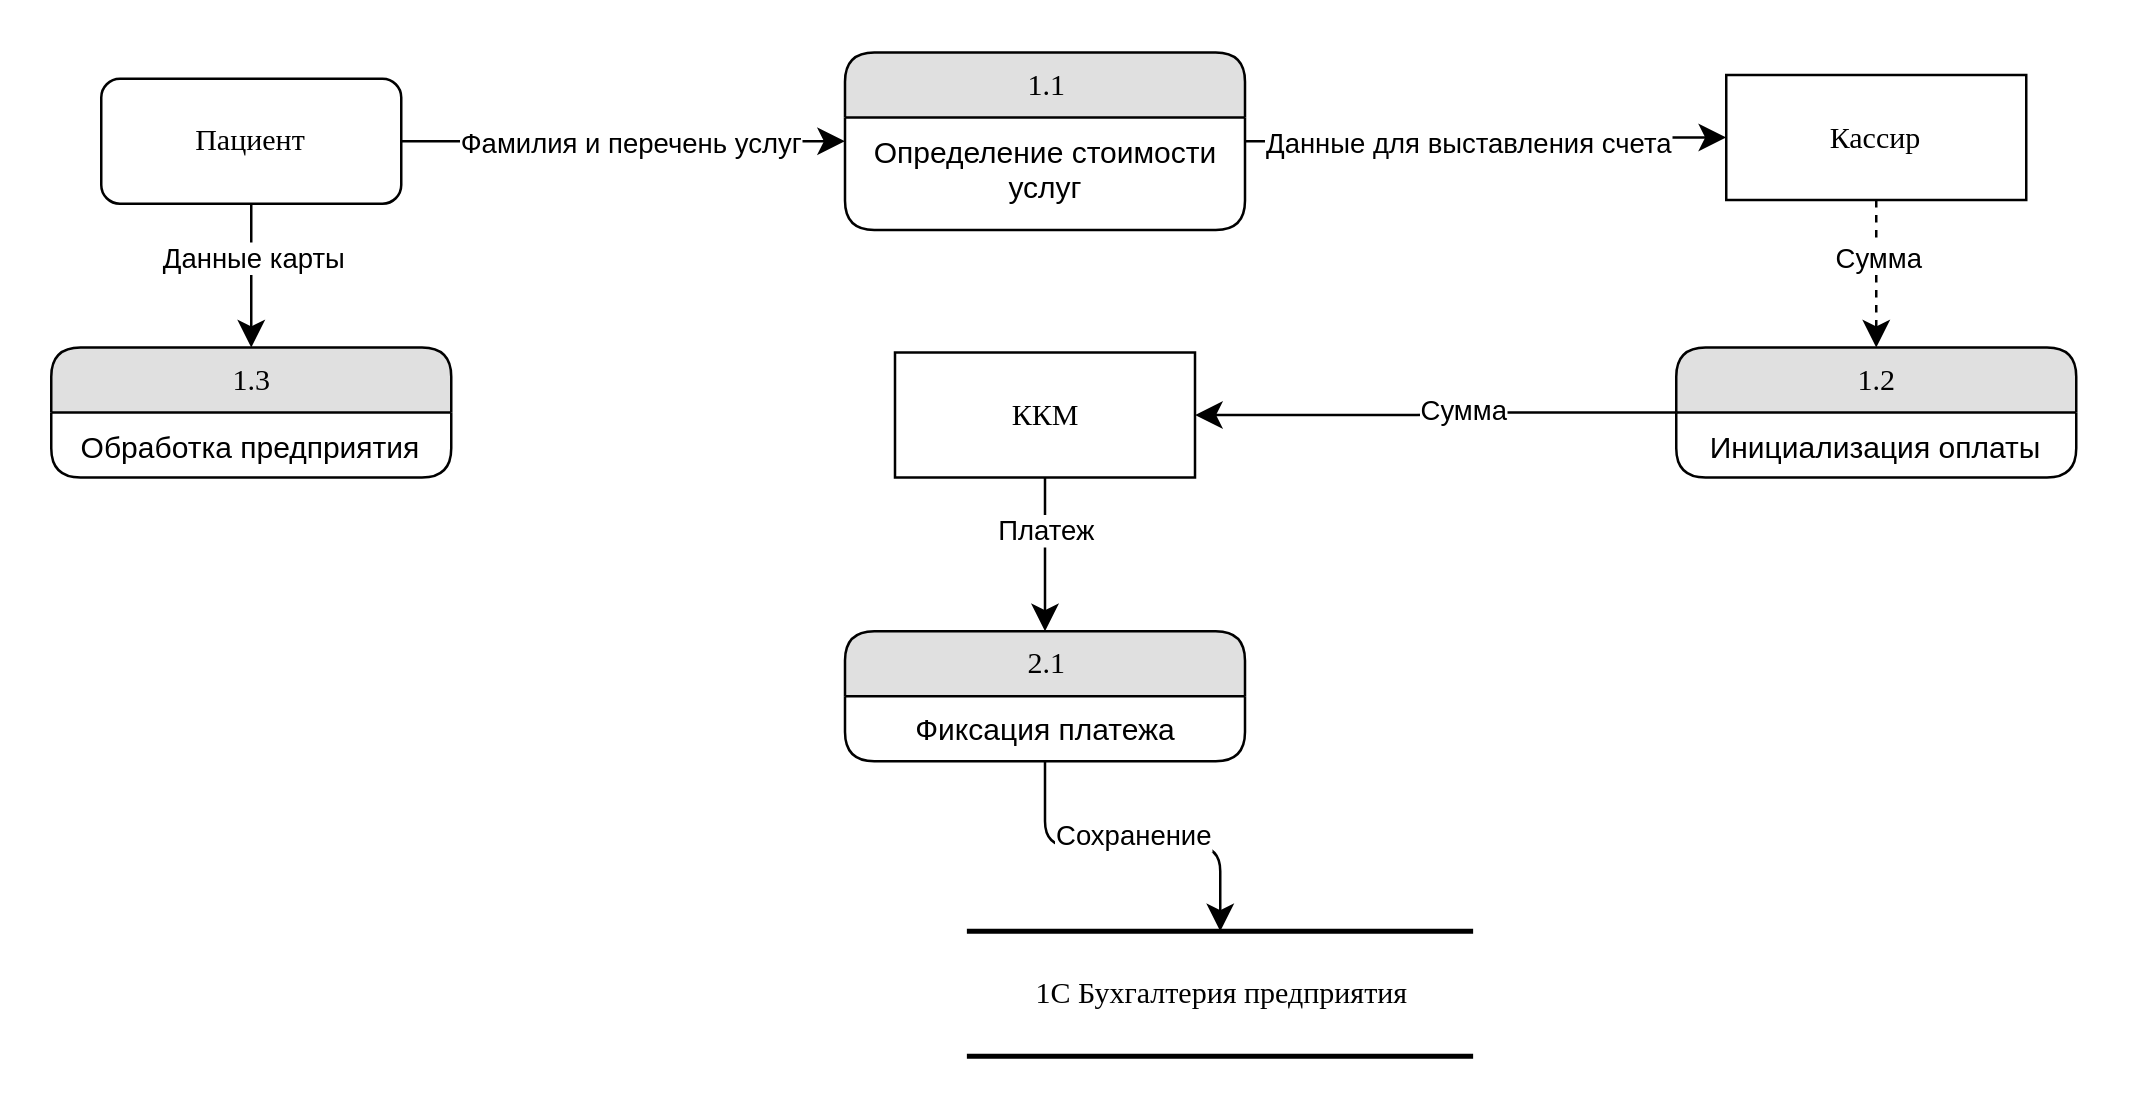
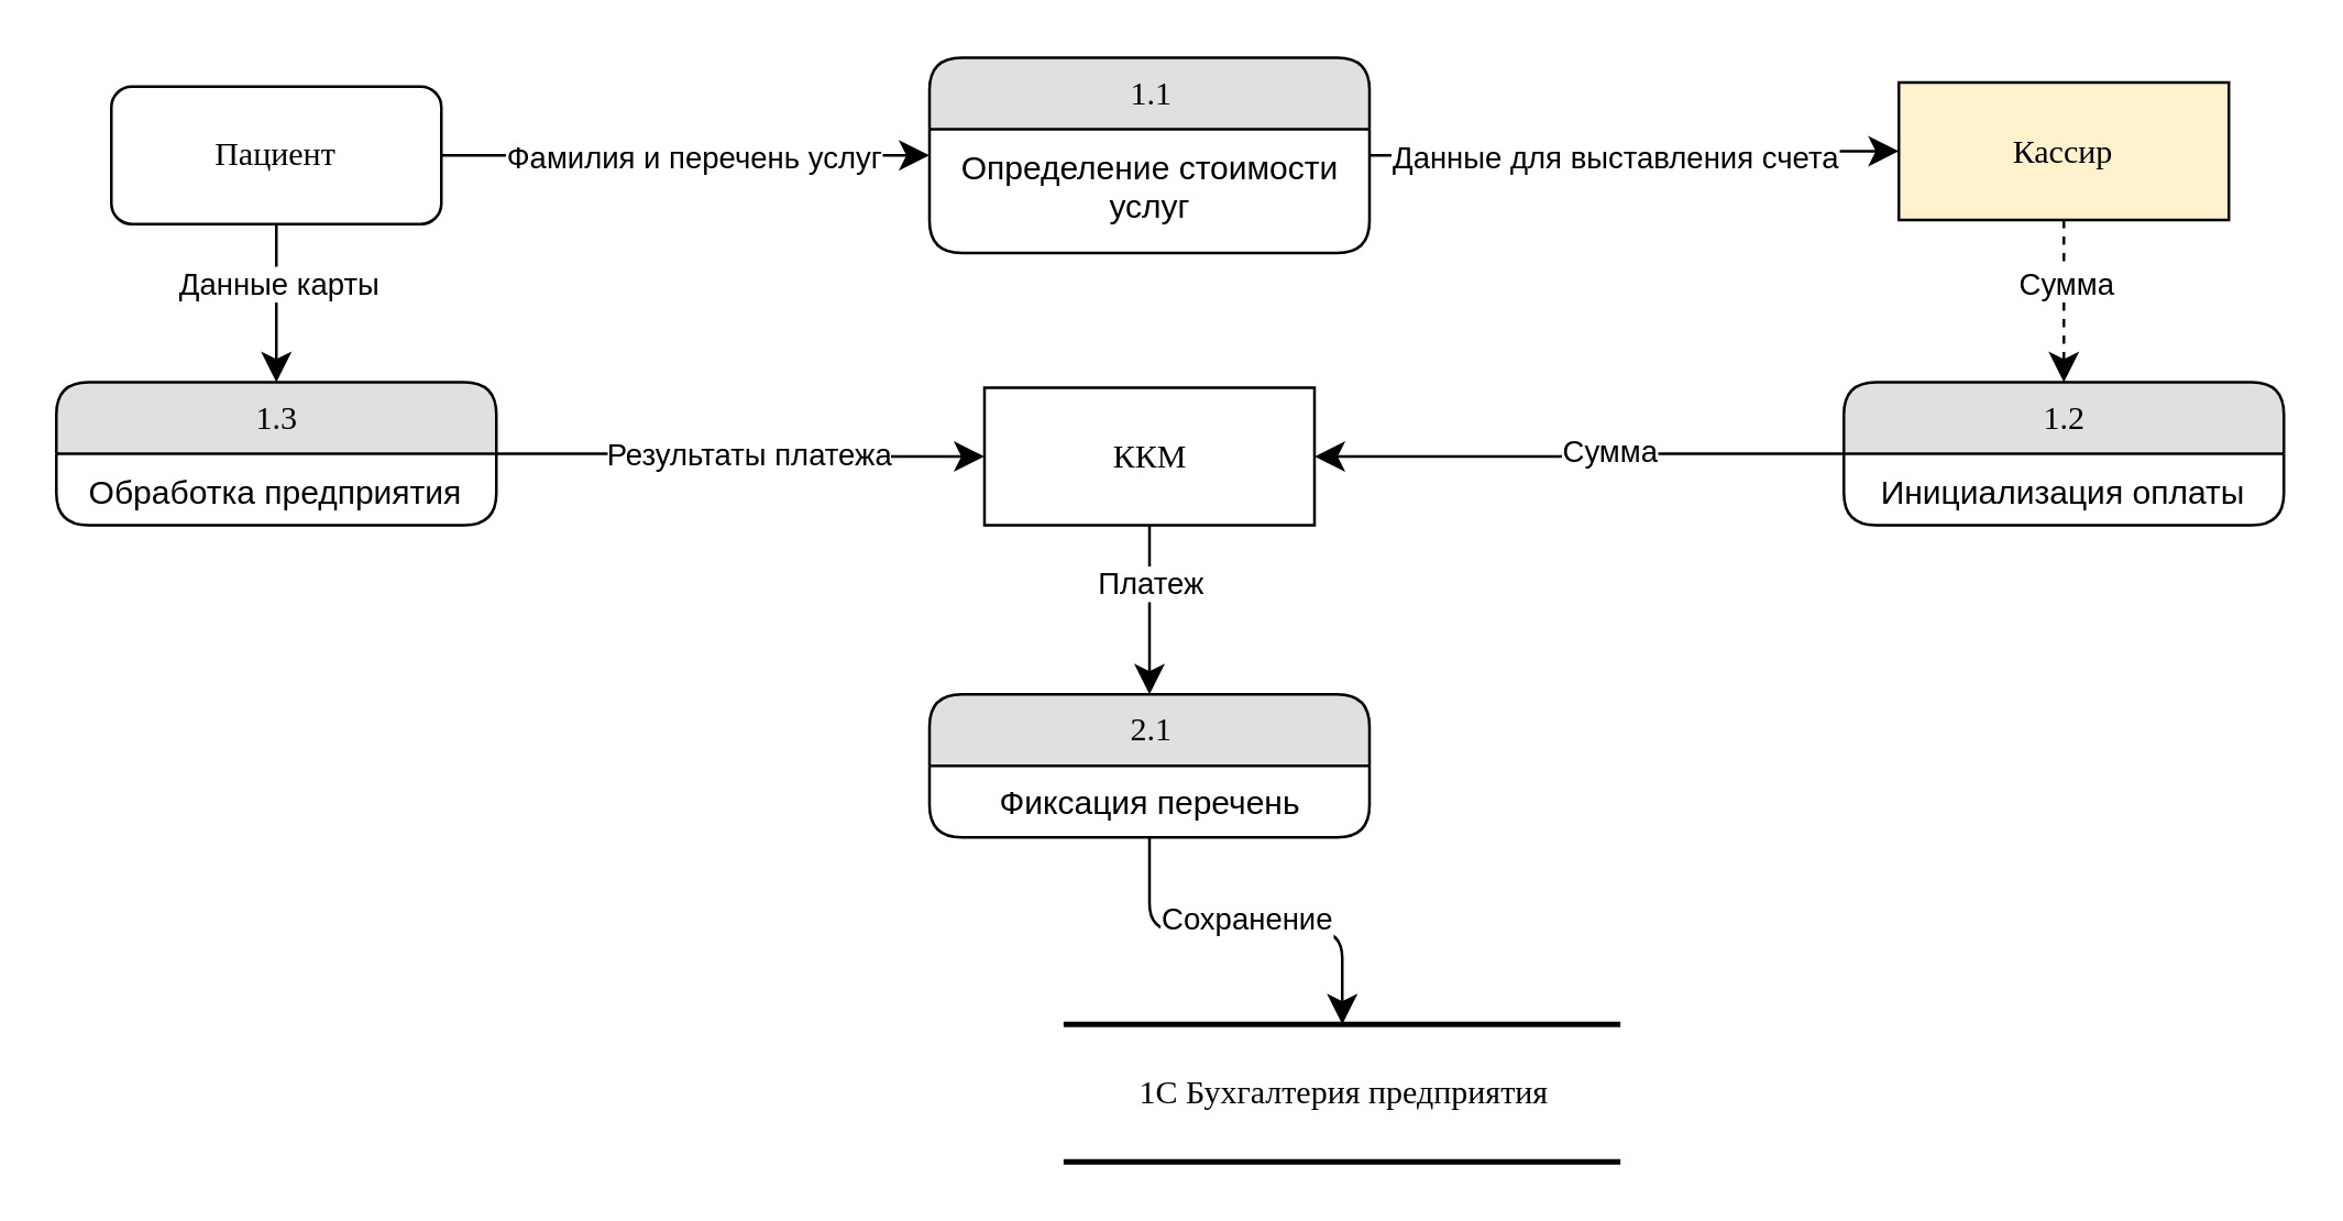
- <mxCell id="3" value="Кассир" style="whiteSpace=wrap;html=1;rounded=0;shadow=0;comic=0;labelBackgroundColor=none;strokeWidth=1;fontFamily=Verdana;fontSize=12;align=center;" parent="1" vertex="1"><mxGeometry x="690" y="29.5" width="120" height="50" as="geometry" /></mxCell>
+ <mxCell id="3" value="Кассир" style="whiteSpace=wrap;html=1;rounded=0;shadow=0;comic=0;labelBackgroundColor=none;strokeWidth=1;fontFamily=Verdana;fontSize=12;align=center;fillColor=#fff2cc;" parent="1" vertex="1"><mxGeometry x="690" y="29.5" width="120" height="50" as="geometry" /></mxCell>
+ <mxCell id="22" style="html=1;labelBackgroundColor=none;startFill=0;startSize=8;endFill=1;endSize=8;fontFamily=Verdana;fontSize=12;entryX=0;entryY=0.5;entryDx=0;entryDy=0;edgeStyle=orthogonalEdgeStyle;" edge="1" parent="1" source="20" target="17"><mxGeometry relative="1" as="geometry"><mxPoint x="582" y="163" as="sourcePoint" /><mxPoint x="500" y="162" as="targetPoint" /></mxGeometry></mxCell>
+ <mxCell id="23" value="Результаты платежа" style="edgeLabel;html=1;align=center;verticalAlign=middle;resizable=0;points=[];" vertex="1" connectable="0" parent="22"><mxGeometry x="-0.051" y="-3" relative="1" as="geometry"><mxPoint x="6" y="-3" as="offset" /></mxGeometry></mxCell>
- <mxCell id="27" value="Фиксация платежа" style="text;html=1;strokeColor=none;fillColor=none;spacingLeft=4;spacingRight=4;whiteSpace=wrap;overflow=hidden;rotatable=0;points=[[0,0.5],[1,0.5]];portConstraint=eastwest;align=center;" vertex="1" parent="26"><mxGeometry y="26" width="160" height="26" as="geometry" /></mxCell>
+ <mxCell id="27" value="Фиксация перечень" style="text;html=1;strokeColor=none;fillColor=none;spacingLeft=4;spacingRight=4;whiteSpace=wrap;overflow=hidden;rotatable=0;points=[[0,0.5],[1,0.5]];portConstraint=eastwest;align=center;" vertex="1" parent="26"><mxGeometry y="26" width="160" height="26" as="geometry" /></mxCell>
